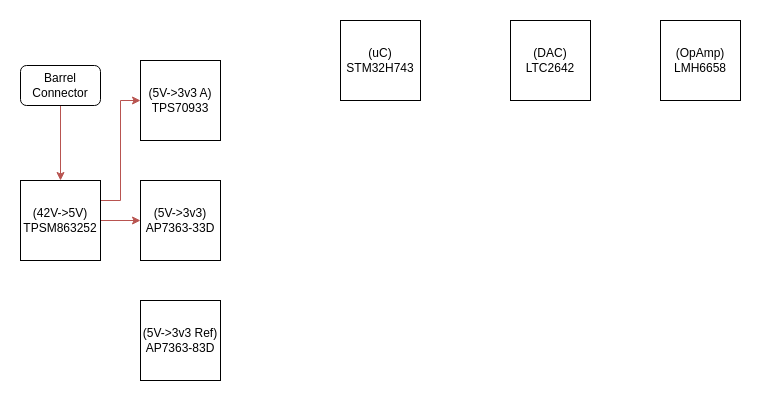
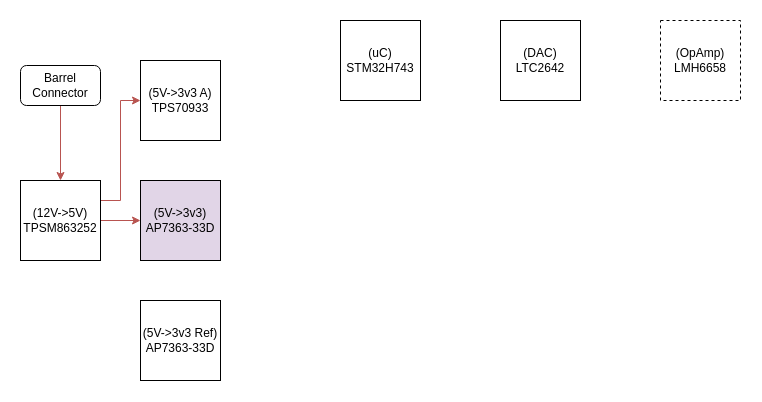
- <mxCell id="3" value="(DAC)&lt;div&gt;LTC2642&lt;/div&gt;" style="rounded=0;whiteSpace=wrap;html=1;" vertex="1" parent="1"><mxGeometry x="510" y="20" width="80" height="80" as="geometry" /></mxCell>
+ <mxCell id="3" value="(DAC)&lt;div&gt;LTC2642&lt;/div&gt;" style="rounded=0;whiteSpace=wrap;html=1;" vertex="1" parent="1"><mxGeometry x="500" y="20" width="80" height="80" as="geometry" /></mxCell>
- <mxCell id="4" value="(OpAmp)&lt;div&gt;LMH6658&lt;/div&gt;" style="rounded=0;whiteSpace=wrap;html=1;" vertex="1" parent="1"><mxGeometry x="660" y="20" width="80" height="80" as="geometry" /></mxCell>
+ <mxCell id="4" value="(OpAmp)&lt;div&gt;LMH6658&lt;/div&gt;" style="rounded=0;whiteSpace=wrap;html=1;dashed=1;" vertex="1" parent="1"><mxGeometry x="660" y="20" width="80" height="80" as="geometry" /></mxCell>
- <mxCell id="9" value="(42V-&amp;gt;5V)&lt;br&gt;TPSM863252" style="rounded=0;whiteSpace=wrap;html=1;" vertex="1" parent="1"><mxGeometry y="180" width="80" height="80" as="geometry" x="20" /></mxCell>
+ <mxCell id="9" value="(12V-&amp;gt;5V)&lt;br&gt;TPSM863252" style="rounded=0;whiteSpace=wrap;html=1;" vertex="1" parent="1"><mxGeometry y="180" width="80" height="80" as="geometry" x="20" /></mxCell>
- <mxCell id="11" value="(5V-&amp;gt;3v3)&lt;br&gt;AP7363-33D" style="rounded=0;whiteSpace=wrap;html=1;" vertex="1" parent="1"><mxGeometry x="140" y="180" width="80" height="80" as="geometry" /></mxCell>
+ <mxCell id="11" value="(5V-&amp;gt;3v3)&lt;br&gt;AP7363-33D" style="rounded=0;whiteSpace=wrap;html=1;fillColor=#e1d5e7;" vertex="1" parent="1"><mxGeometry x="140" y="180" width="80" height="80" as="geometry" /></mxCell>
- <mxCell id="12" value="(5V-&amp;gt;3v3 Ref)&lt;br&gt;AP7363-83D" style="rounded=0;whiteSpace=wrap;html=1;" vertex="1" parent="1"><mxGeometry x="140" y="300" width="80" height="80" as="geometry" /></mxCell>
+ <mxCell id="12" value="(5V-&amp;gt;3v3 Ref)&lt;br&gt;AP7363-33D" style="rounded=0;whiteSpace=wrap;html=1;" vertex="1" parent="1"><mxGeometry x="140" y="300" width="80" height="80" as="geometry" /></mxCell>
